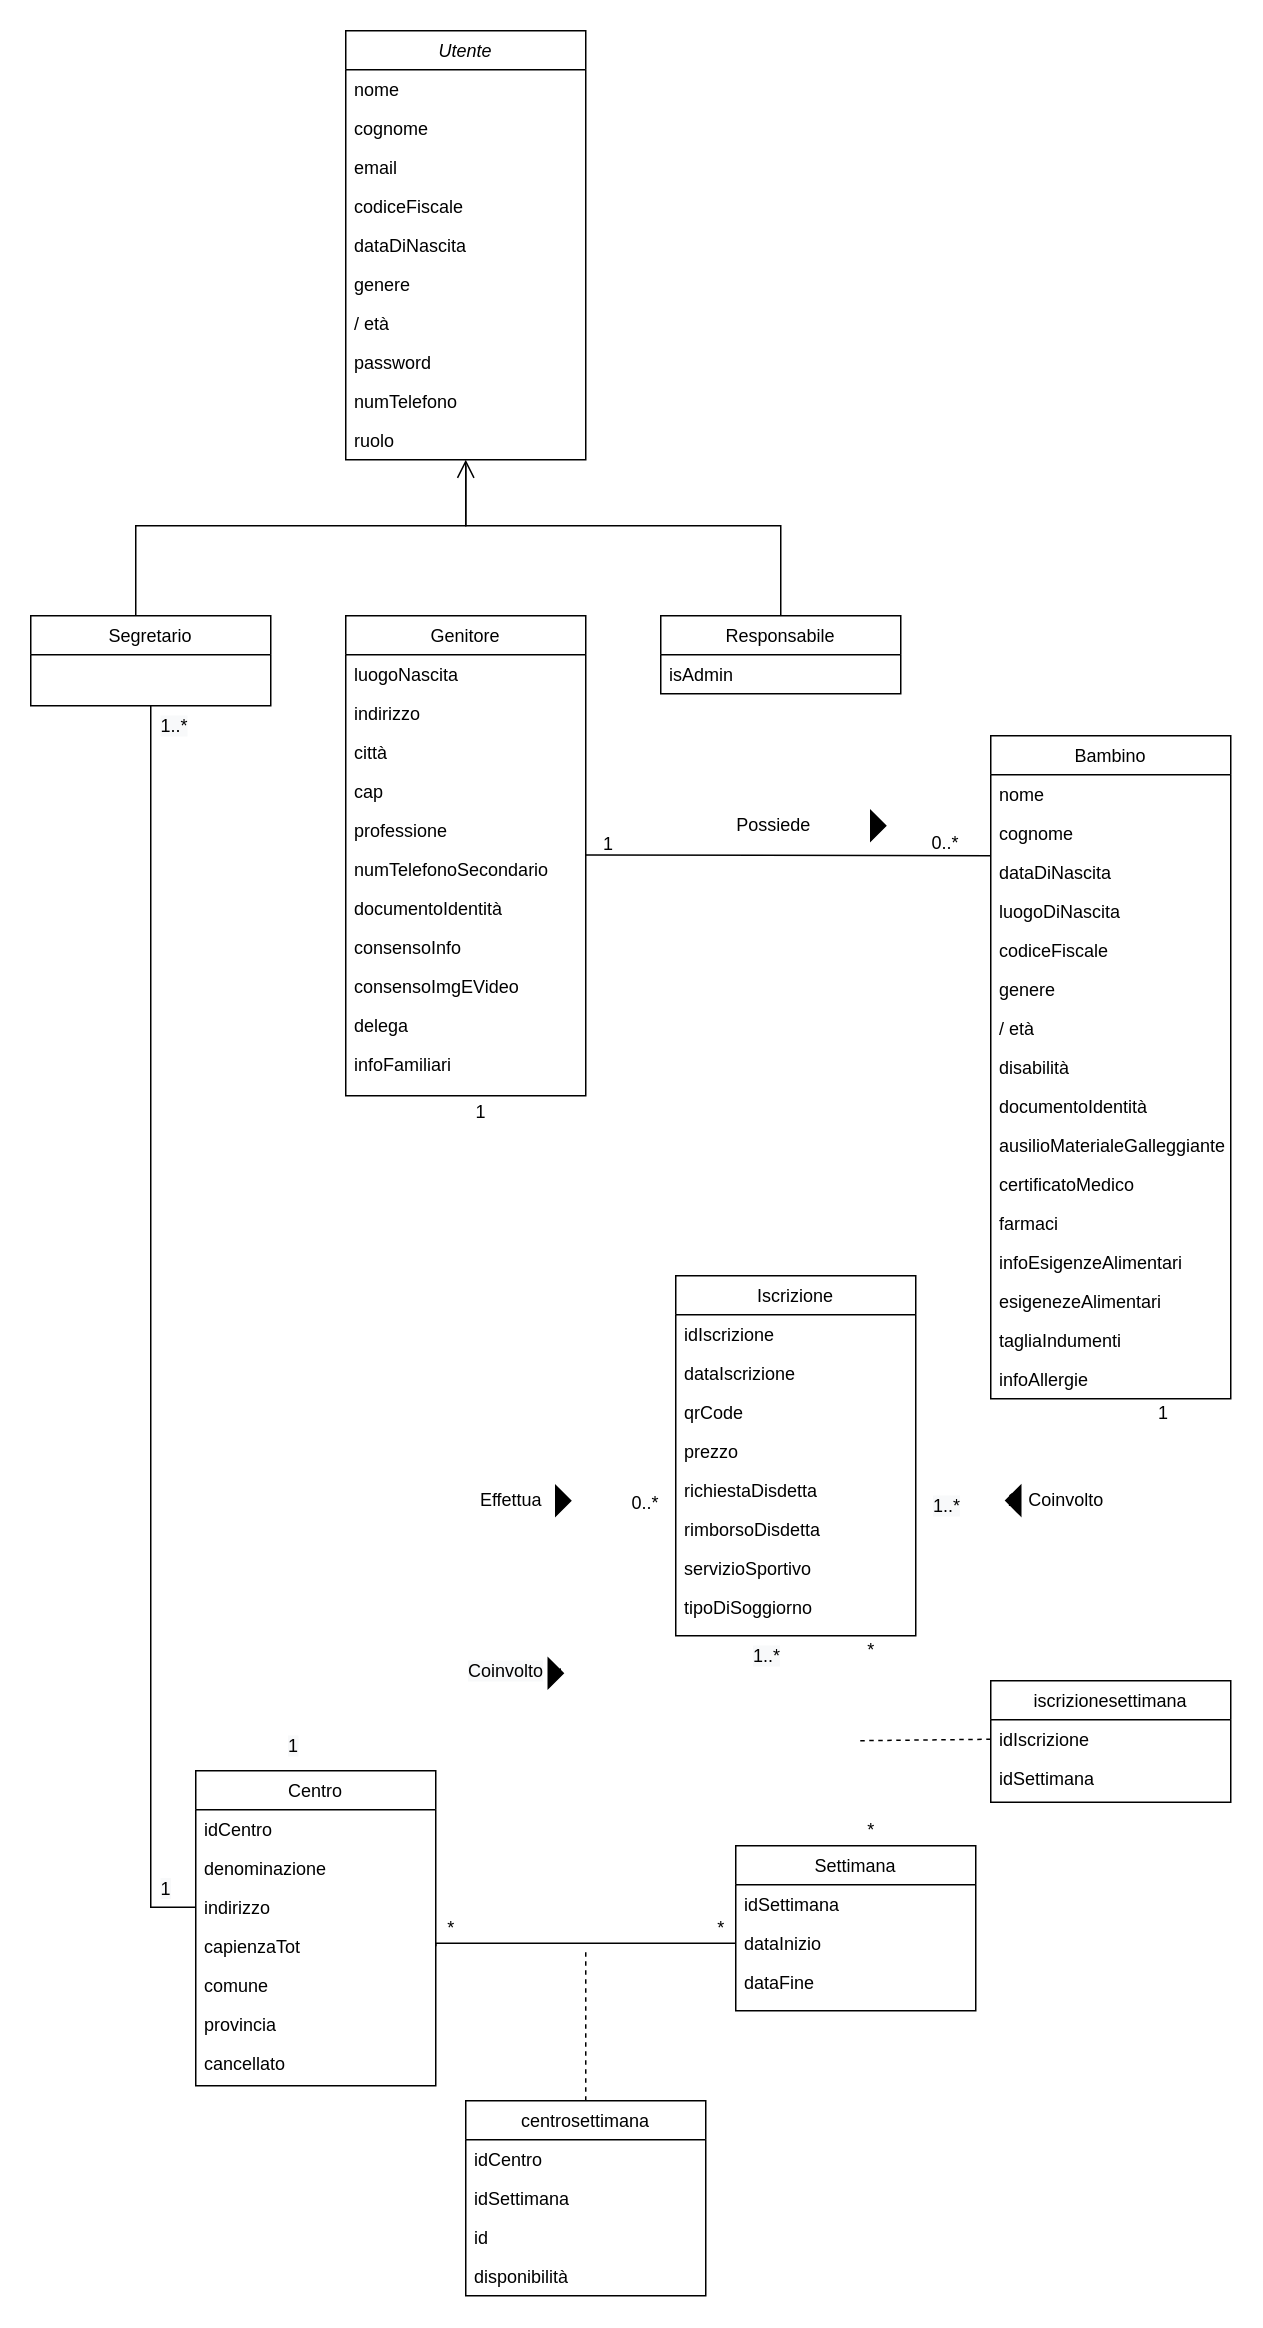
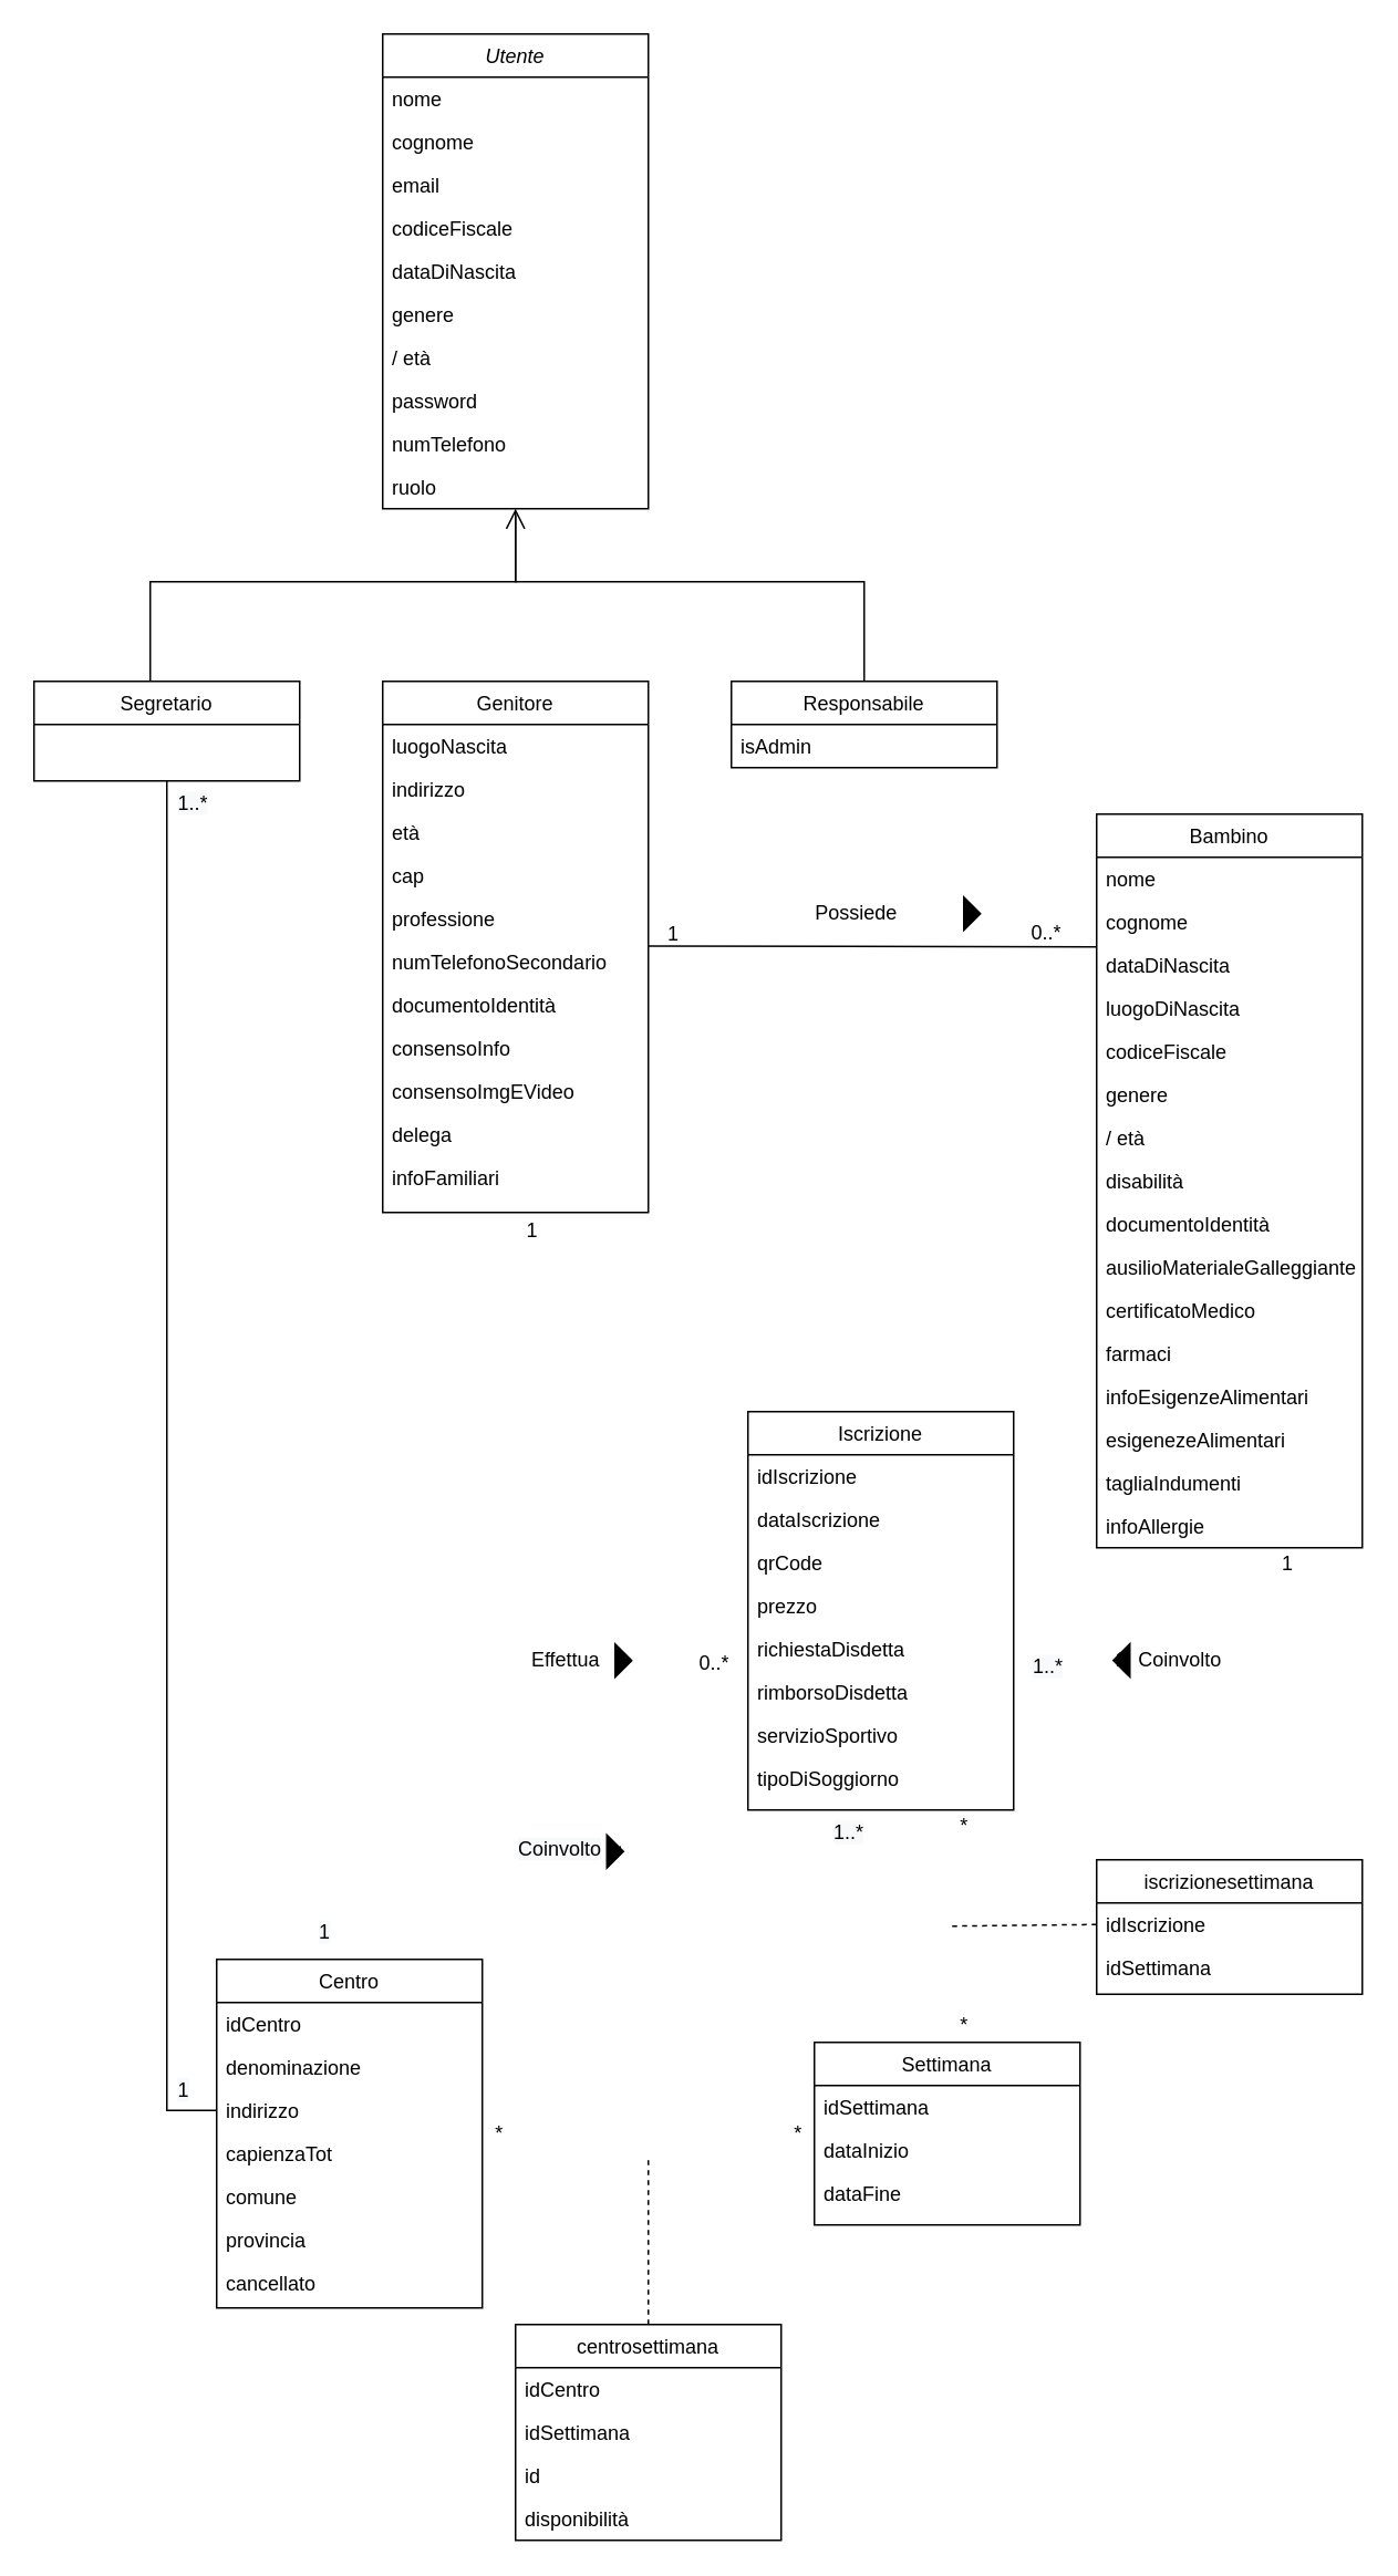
- <mxCell id="16" value="città" style="text;align=left;verticalAlign=top;spacingLeft=4;spacingRight=4;overflow=hidden;rotatable=0;points=[[0,0.5],[1,0.5]];portConstraint=eastwest;rounded=0;shadow=0;html=0;" parent="13" vertex="1"><mxGeometry y="78" width="160" height="26" as="geometry" /></mxCell>
+ <mxCell id="16" value="età" style="text;align=left;verticalAlign=top;spacingLeft=4;spacingRight=4;overflow=hidden;rotatable=0;points=[[0,0.5],[1,0.5]];portConstraint=eastwest;rounded=0;shadow=0;html=0;" parent="13" vertex="1"><mxGeometry y="78" width="160" height="26" as="geometry" /></mxCell>
- <mxCell id="87" value="" style="endArrow=none;html=1;rounded=0;entryX=1;entryY=0.5;entryDx=0;entryDy=0;edgeStyle=orthogonalEdgeStyle;exitX=0;exitY=0.5;exitDx=0;exitDy=0;" parent="1" source="79" target="73" edge="1"><mxGeometry width="50" height="50" relative="1" as="geometry"><mxPoint x="320" y="1510" as="sourcePoint" /><mxPoint x="320" y="1370" as="targetPoint" /><Array as="points"><mxPoint x="290" y="1295" /></Array></mxGeometry></mxCell>
